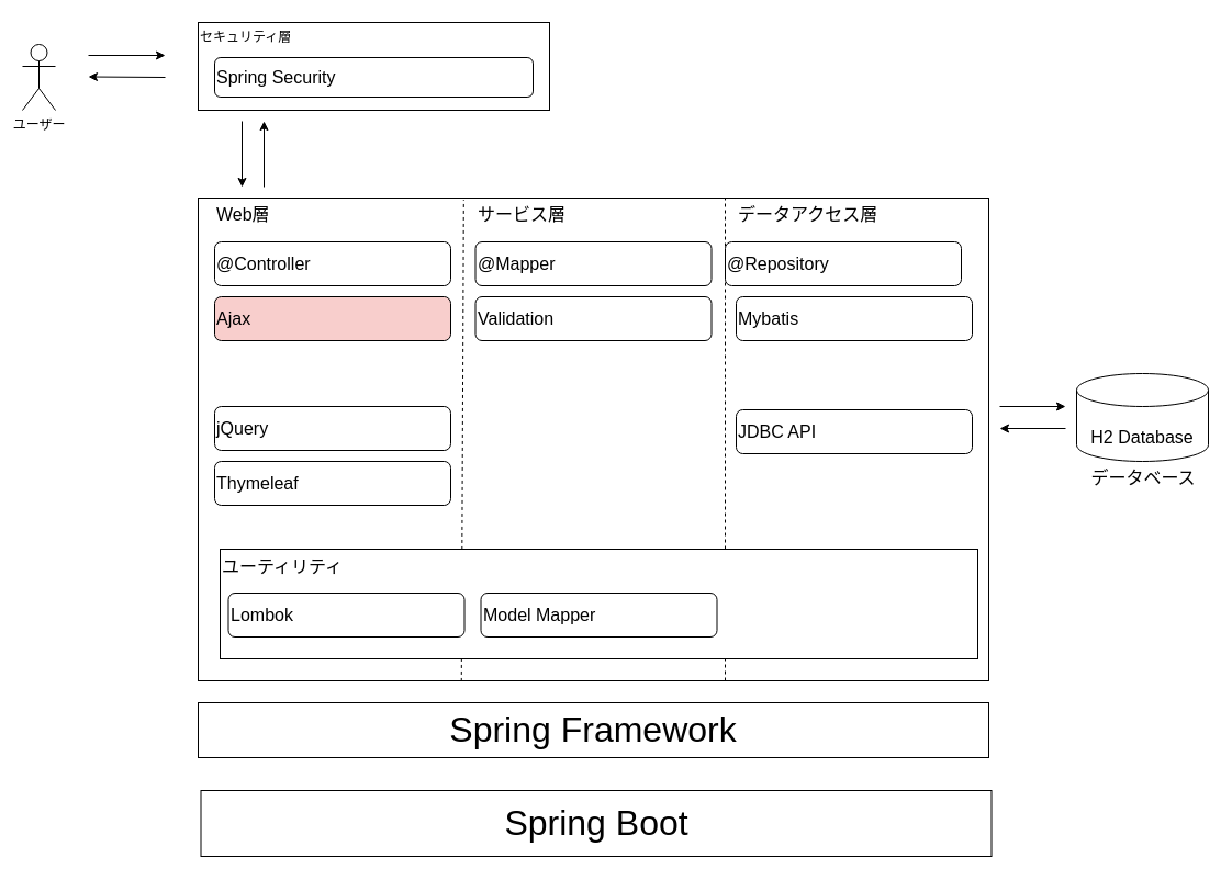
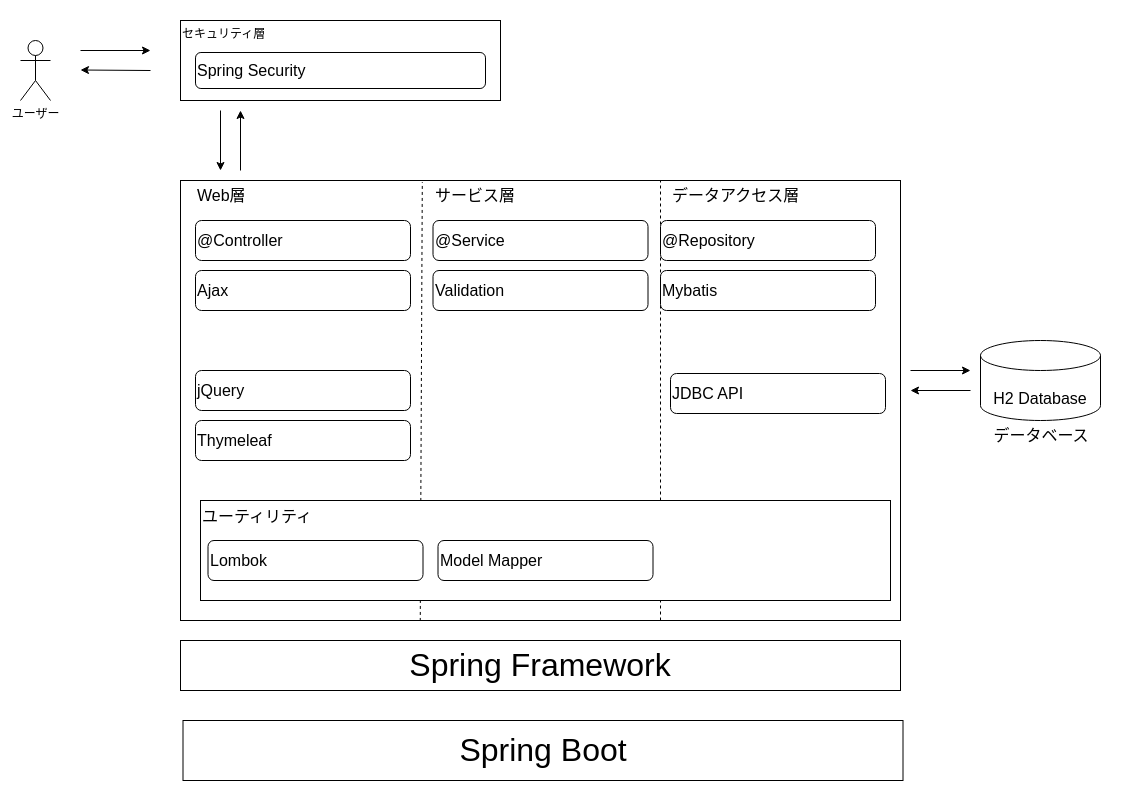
- <mxCell id="15" value="@Mapper" style="rounded=1;whiteSpace=wrap;html=1;fontSize=16;align=left;" vertex="1" parent="1"><mxGeometry x="432.5" y="220" width="215" height="40" as="geometry" /></mxCell>
+ <mxCell id="15" value="@Service" style="rounded=1;whiteSpace=wrap;html=1;fontSize=16;align=left;" vertex="1" parent="1"><mxGeometry x="432.5" y="220" width="215" height="40" as="geometry" /></mxCell>
- <mxCell id="17" value="Ajax" style="rounded=1;whiteSpace=wrap;html=1;fontSize=16;align=left;fillColor=#f8cecc;" vertex="1" parent="1"><mxGeometry x="195" y="270" width="215" height="40" as="geometry" /></mxCell>
+ <mxCell id="17" value="Ajax" style="rounded=1;whiteSpace=wrap;html=1;fontSize=16;align=left;" vertex="1" parent="1"><mxGeometry x="195" y="270" width="215" height="40" as="geometry" /></mxCell>
- <mxCell id="21" value="Mybatis" style="rounded=1;whiteSpace=wrap;html=1;fontSize=16;align=left;" vertex="1" parent="1"><mxGeometry x="670" y="270" width="215" height="40" as="geometry" /></mxCell>
+ <mxCell id="21" value="Mybatis" style="rounded=1;whiteSpace=wrap;html=1;fontSize=16;align=left;" vertex="1" parent="1"><mxGeometry x="660" y="270" width="215" height="40" as="geometry" /></mxCell>
